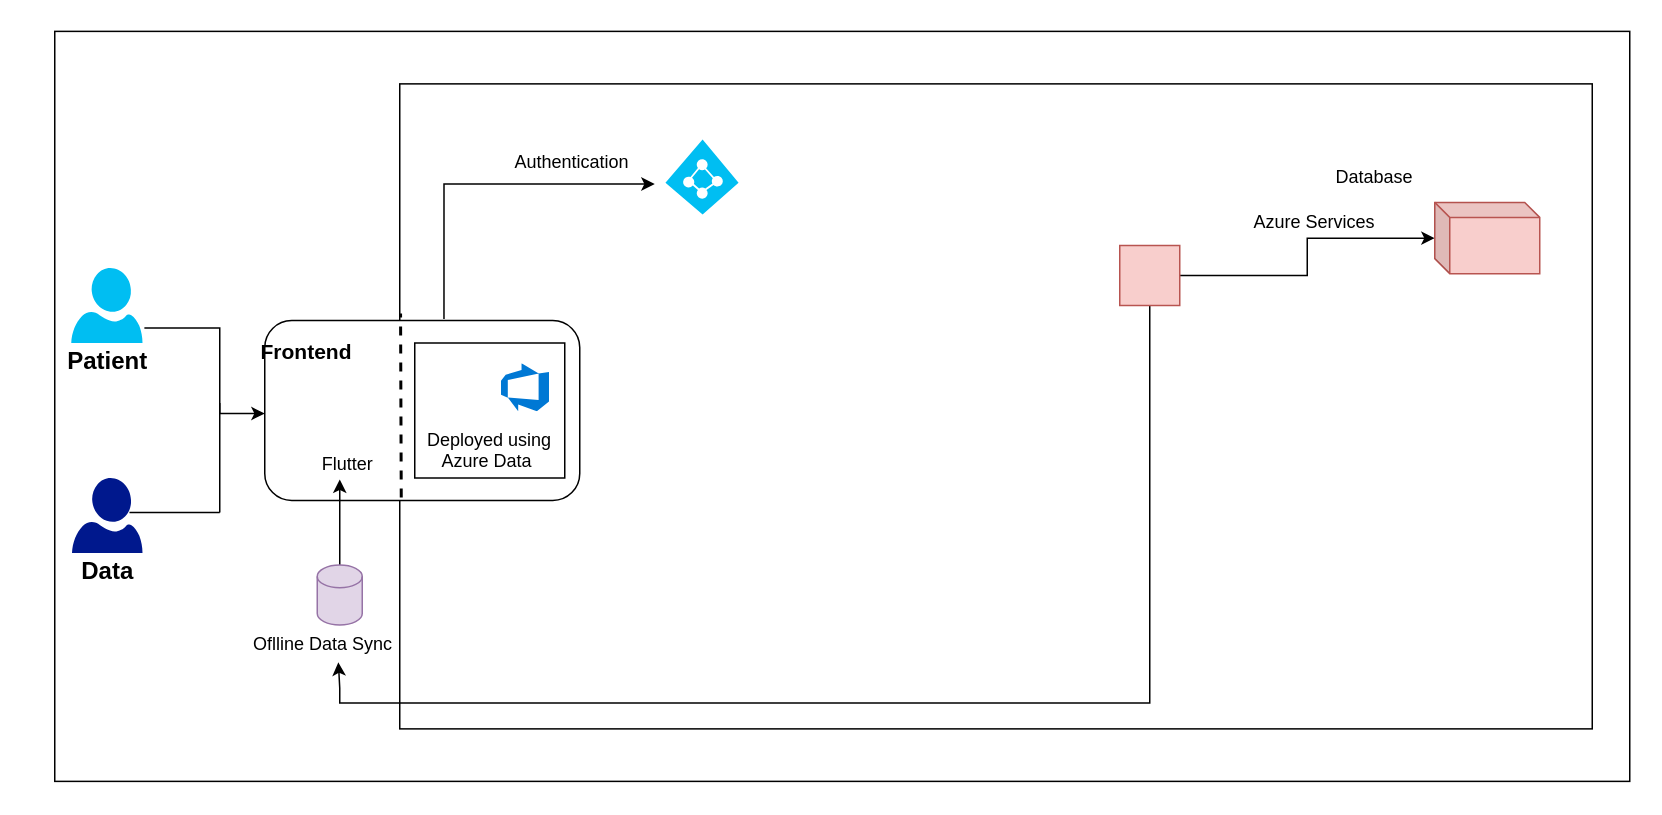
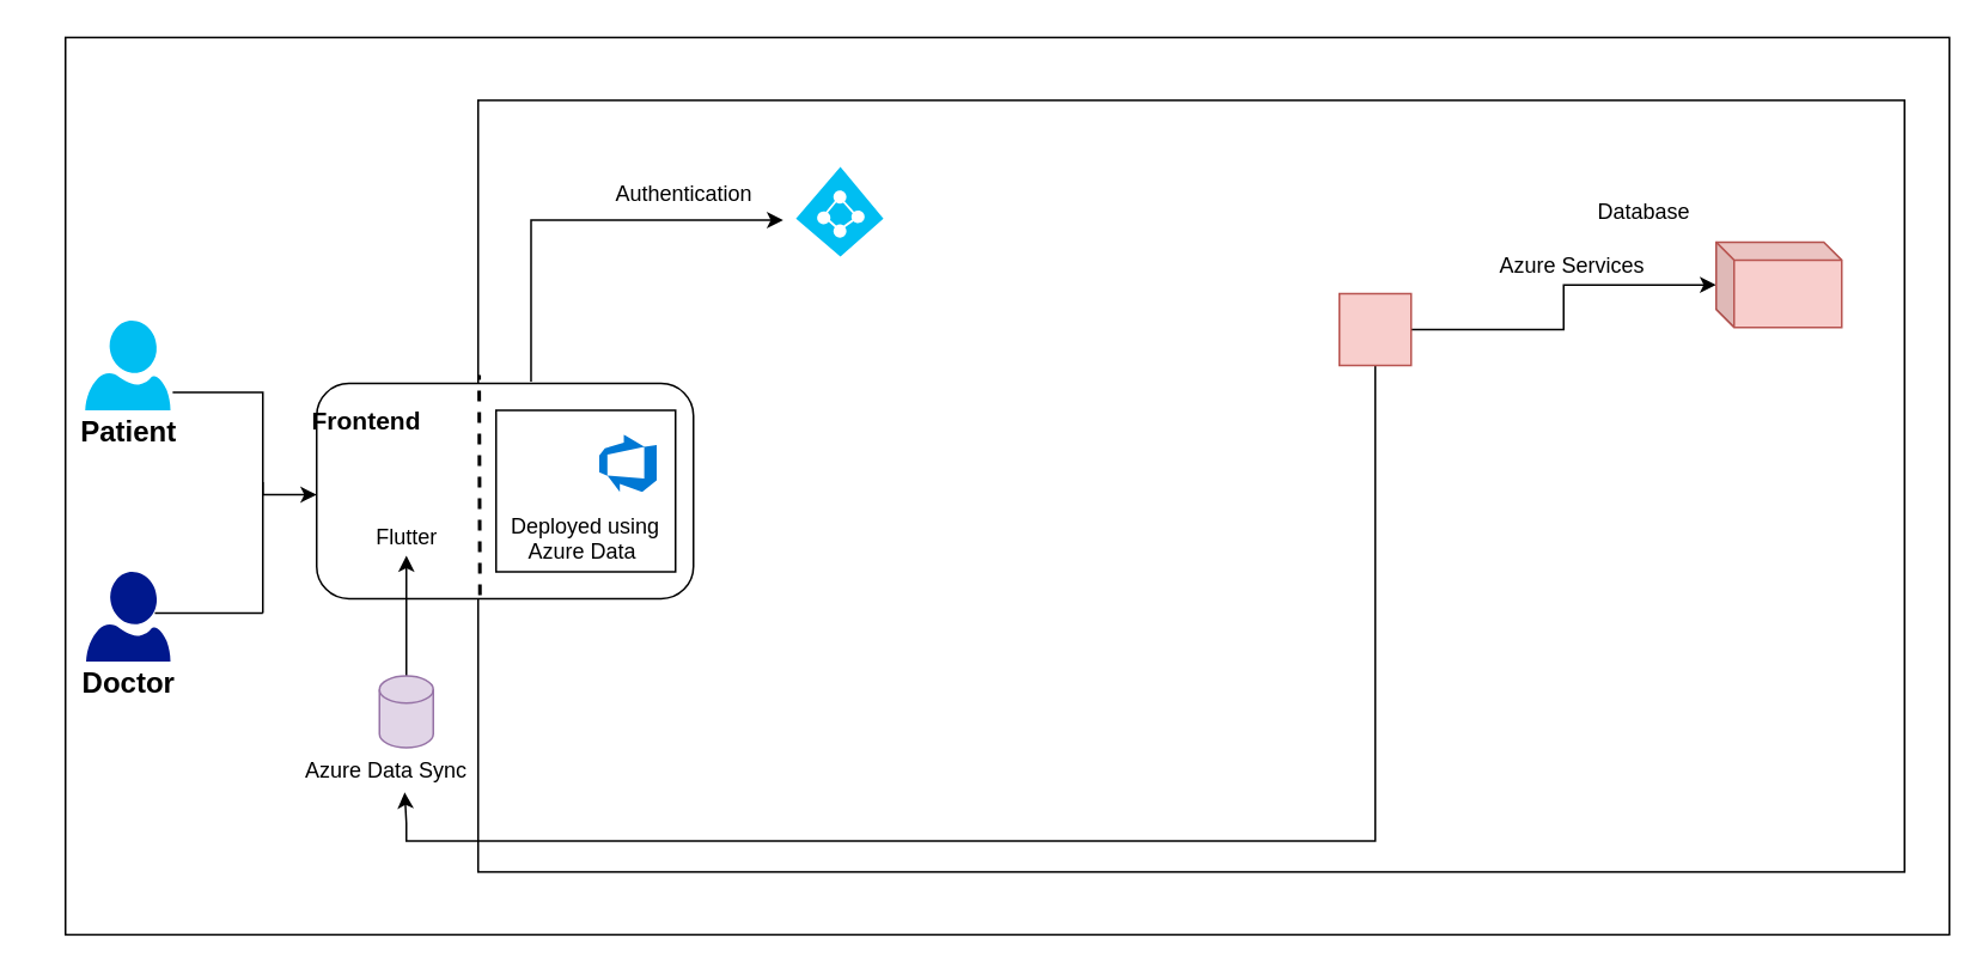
- <mxCell id="28" value="Flutter" style="text;html=1;strokeColor=none;fillColor=none;align=center;verticalAlign=middle;whiteSpace=wrap;rounded=0;" vertex="1" parent="1"><mxGeometry x="207" y="298" width="49" height="21" as="geometry" /></mxCell>
+ <mxCell id="28" value="Flutter" style="text;html=1;strokeColor=none;fillColor=none;align=center;verticalAlign=middle;whiteSpace=wrap;rounded=0;" vertex="1" parent="1"><mxGeometry x="202" y="288" width="49" height="21" as="geometry" /></mxCell>
- <mxCell id="22" value="&lt;font style=&quot;font-size: 16px&quot;&gt;Data&lt;/font&gt;" style="text;strokeColor=none;fillColor=none;html=1;fontSize=24;fontStyle=1;verticalAlign=middle;align=center;" vertex="1" parent="1"><mxGeometry x="20.75" y="358" width="100" height="40" as="geometry" /></mxCell>
+ <mxCell id="22" value="&lt;font style=&quot;font-size: 16px&quot;&gt;Doctor&lt;/font&gt;" style="text;strokeColor=none;fillColor=none;html=1;fontSize=24;fontStyle=1;verticalAlign=middle;align=center;" vertex="1" parent="1"><mxGeometry x="20.75" y="358" width="100" height="40" as="geometry" /></mxCell>
- <mxCell id="16" value="Oflline Data Sync" style="text;html=1;strokeColor=none;fillColor=none;align=center;verticalAlign=middle;whiteSpace=wrap;rounded=0;" parent="1" vertex="1"><mxGeometry x="155" y="419" width="120" height="19" as="geometry" /></mxCell>
+ <mxCell id="16" value="Azure Data Sync" style="text;html=1;strokeColor=none;fillColor=none;align=center;verticalAlign=middle;whiteSpace=wrap;rounded=0;" parent="1" vertex="1"><mxGeometry x="155" y="419" width="120" height="19" as="geometry" /></mxCell>
